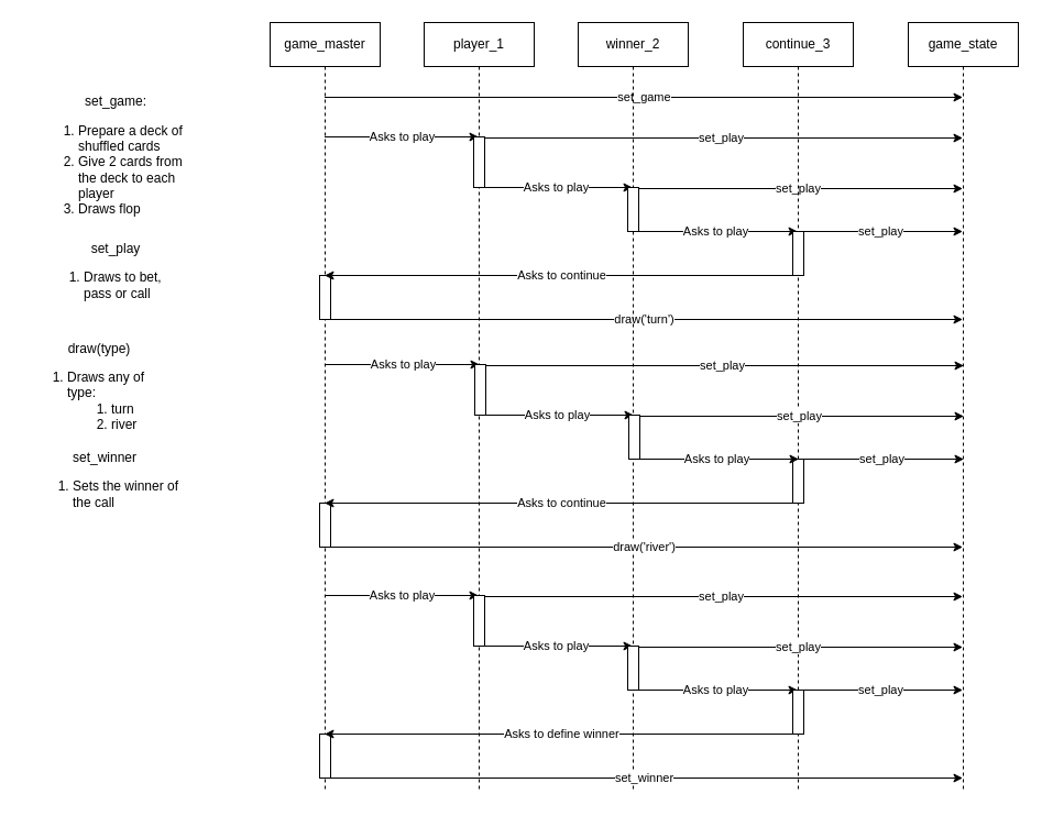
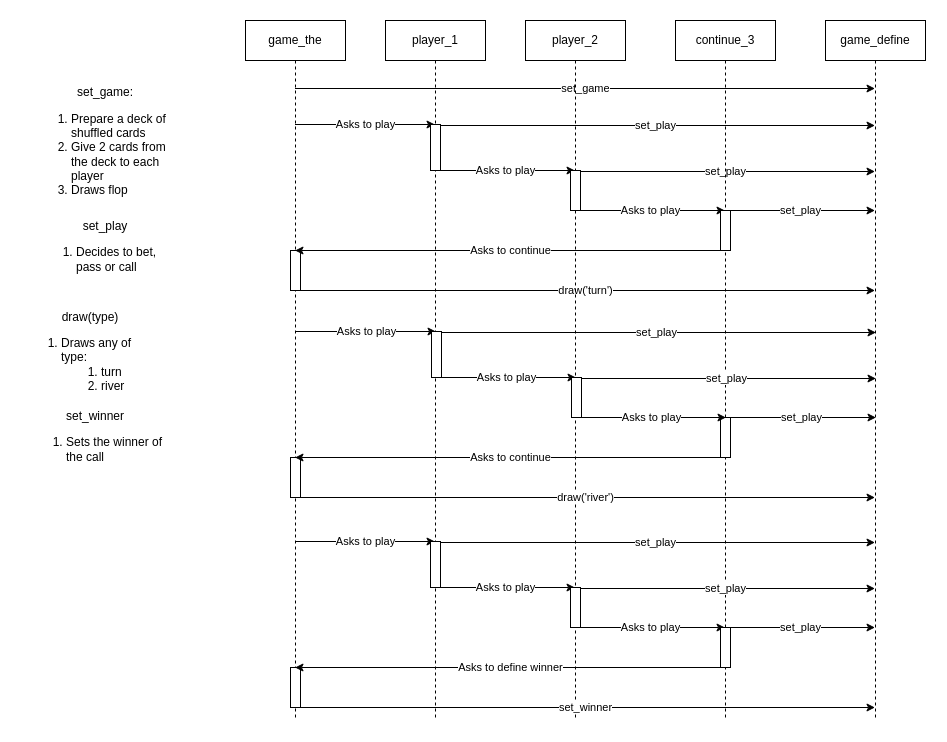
- <mxCell id="7" value="game_master" style="shape=umlLifeline;perimeter=lifelinePerimeter;whiteSpace=wrap;html=1;container=1;dropTarget=0;collapsible=0;recursiveResize=0;outlineConnect=0;portConstraint=eastwest;newEdgeStyle={&quot;curved&quot;:0,&quot;rounded&quot;:0};" vertex="1" parent="1"><mxGeometry x="245" y="20" width="100" height="700" as="geometry" /></mxCell>
+ <mxCell id="7" value="game_the" style="shape=umlLifeline;perimeter=lifelinePerimeter;whiteSpace=wrap;html=1;container=1;dropTarget=0;collapsible=0;recursiveResize=0;outlineConnect=0;portConstraint=eastwest;newEdgeStyle={&quot;curved&quot;:0,&quot;rounded&quot;:0};" vertex="1" parent="1"><mxGeometry x="245" y="20" width="100" height="700" as="geometry" /></mxCell>
- <mxCell id="15" value="winner_2" style="shape=umlLifeline;perimeter=lifelinePerimeter;whiteSpace=wrap;html=1;container=1;dropTarget=0;collapsible=0;recursiveResize=0;outlineConnect=0;portConstraint=eastwest;newEdgeStyle={&quot;curved&quot;:0,&quot;rounded&quot;:0};" vertex="1" parent="1"><mxGeometry x="525" y="20" width="100" height="700" as="geometry" /></mxCell>
+ <mxCell id="15" value="player_2" style="shape=umlLifeline;perimeter=lifelinePerimeter;whiteSpace=wrap;html=1;container=1;dropTarget=0;collapsible=0;recursiveResize=0;outlineConnect=0;portConstraint=eastwest;newEdgeStyle={&quot;curved&quot;:0,&quot;rounded&quot;:0};" vertex="1" parent="1"><mxGeometry x="525" y="20" width="100" height="700" as="geometry" /></mxCell>
- <mxCell id="22" value="game_state" style="shape=umlLifeline;perimeter=lifelinePerimeter;whiteSpace=wrap;html=1;container=1;dropTarget=0;collapsible=0;recursiveResize=0;outlineConnect=0;portConstraint=eastwest;newEdgeStyle={&quot;curved&quot;:0,&quot;rounded&quot;:0};" vertex="1" parent="1"><mxGeometry x="825" y="20" width="100" height="700" as="geometry" /></mxCell>
+ <mxCell id="22" value="game_define" style="shape=umlLifeline;perimeter=lifelinePerimeter;whiteSpace=wrap;html=1;container=1;dropTarget=0;collapsible=0;recursiveResize=0;outlineConnect=0;portConstraint=eastwest;newEdgeStyle={&quot;curved&quot;:0,&quot;rounded&quot;:0};" vertex="1" parent="1"><mxGeometry x="825" y="20" width="100" height="700" as="geometry" /></mxCell>
- <mxCell id="3" value="&lt;div&gt;set_play&lt;/div&gt;&lt;div align=&quot;left&quot;&gt;&lt;ol&gt;&lt;li&gt;Draws to bet, pass or call&lt;br&gt;&lt;/li&gt;&lt;/ol&gt;&lt;/div&gt;" style="text;html=1;align=center;verticalAlign=middle;whiteSpace=wrap;rounded=0;" vertex="1" parent="1"><mxGeometry x="35" y="237" width="140" height="30" as="geometry" /></mxCell>
+ <mxCell id="3" value="&lt;div&gt;set_play&lt;/div&gt;&lt;div align=&quot;left&quot;&gt;&lt;ol&gt;&lt;li&gt;Decides to bet, pass or call&lt;br&gt;&lt;/li&gt;&lt;/ol&gt;&lt;/div&gt;" style="text;html=1;align=center;verticalAlign=middle;whiteSpace=wrap;rounded=0;" vertex="1" parent="1"><mxGeometry x="35" y="237" width="140" height="30" as="geometry" /></mxCell>
